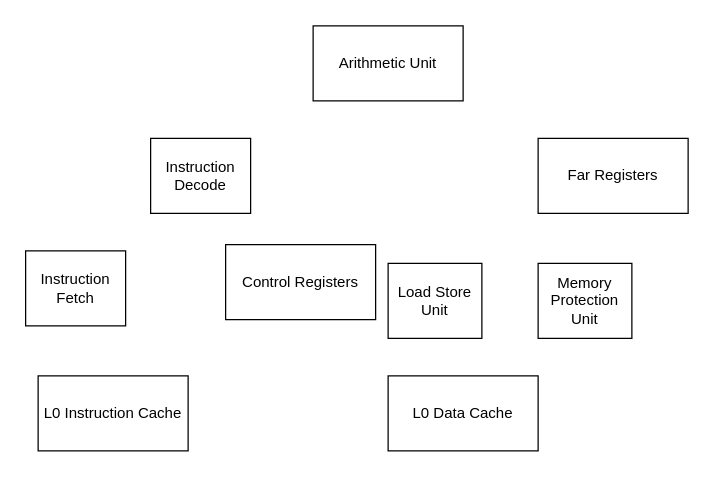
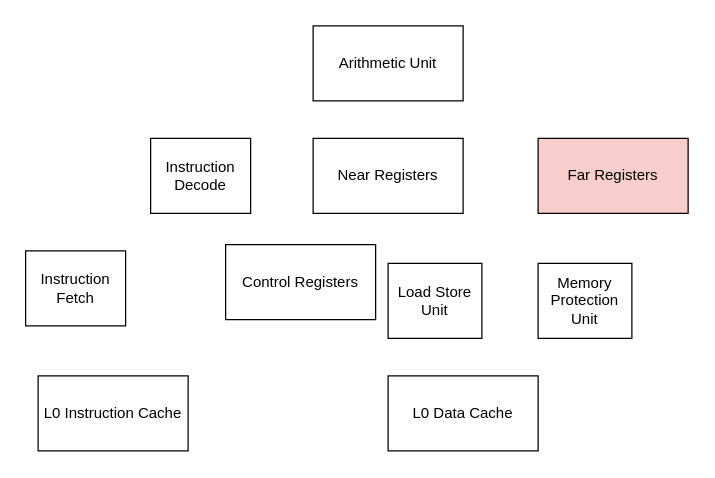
+ <mxCell id="7" value="Near Registers" style="rounded=0;whiteSpace=wrap;html=1;" vertex="1" parent="1"><mxGeometry x="250" y="110" width="120" height="60" as="geometry" /></mxCell>
- <mxCell id="8" value="Far Registers" style="rounded=0;whiteSpace=wrap;html=1;" vertex="1" parent="1"><mxGeometry x="430" y="110" width="120" height="60" as="geometry" /></mxCell>
+ <mxCell id="8" value="Far Registers" style="rounded=0;whiteSpace=wrap;html=1;fillColor=#f8cecc;" vertex="1" parent="1"><mxGeometry x="430" y="110" width="120" height="60" as="geometry" /></mxCell>
